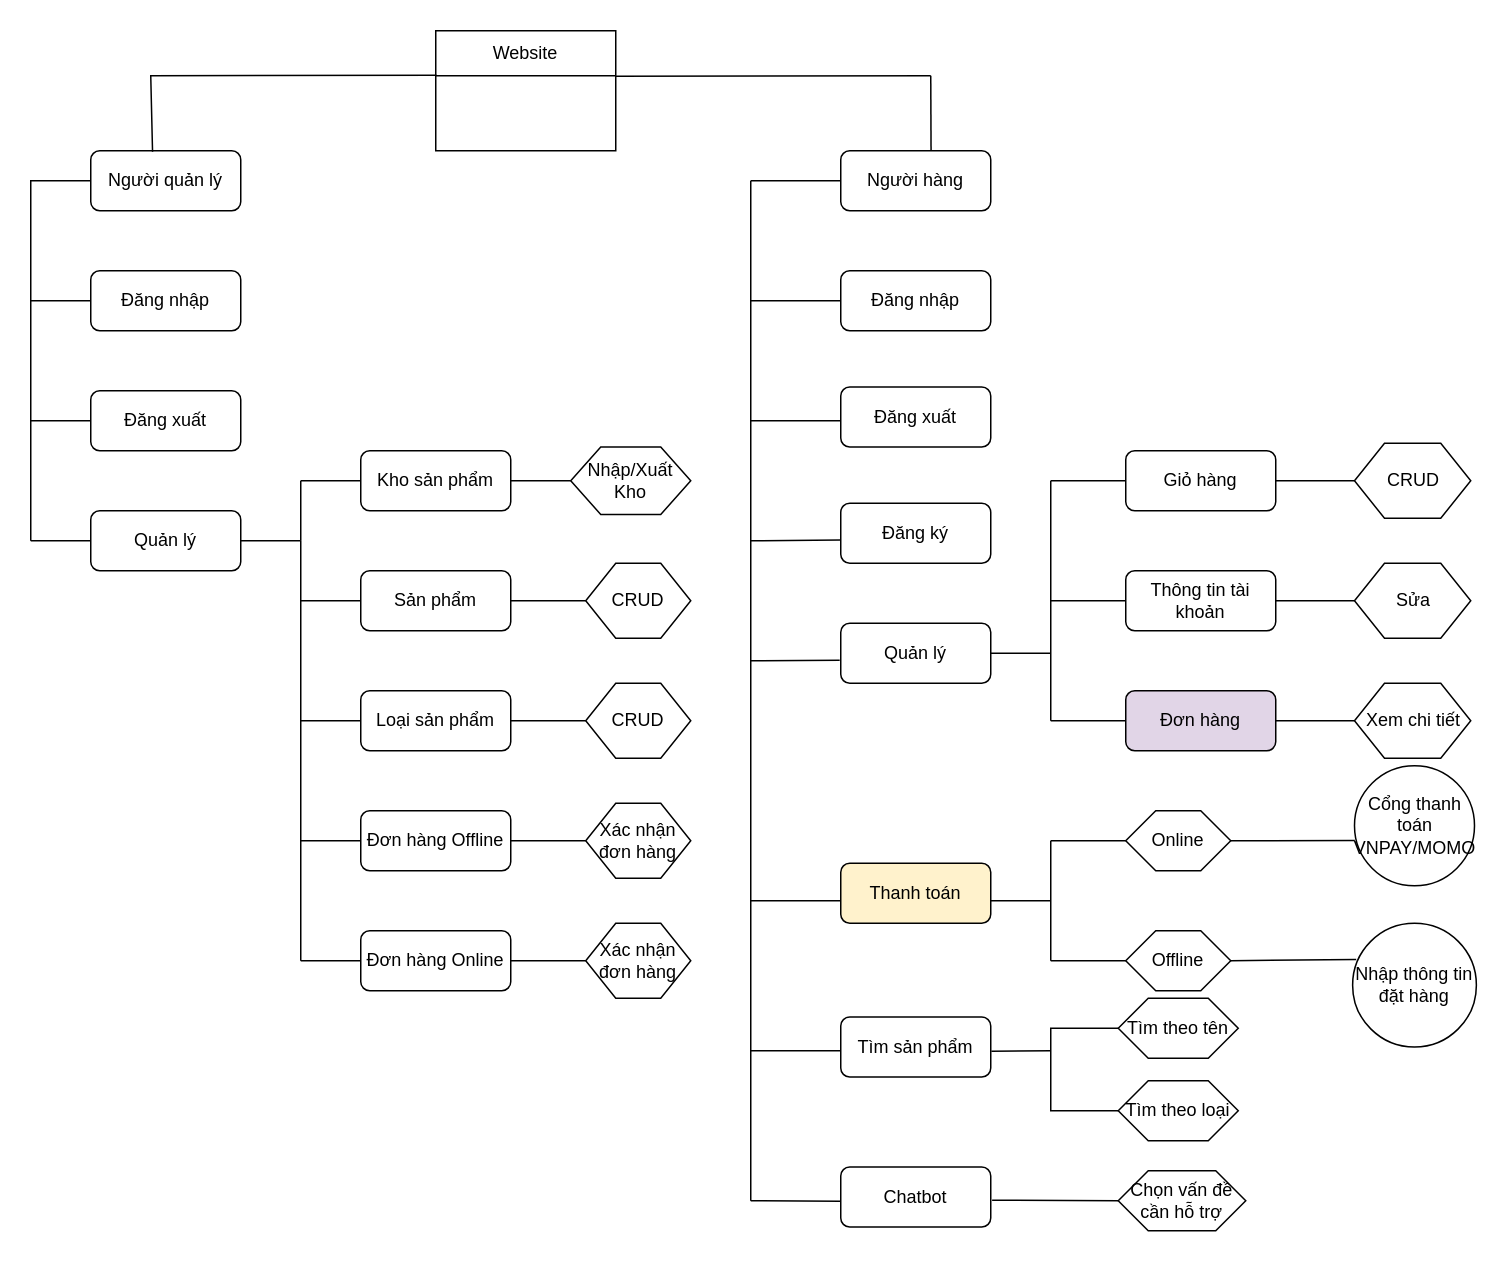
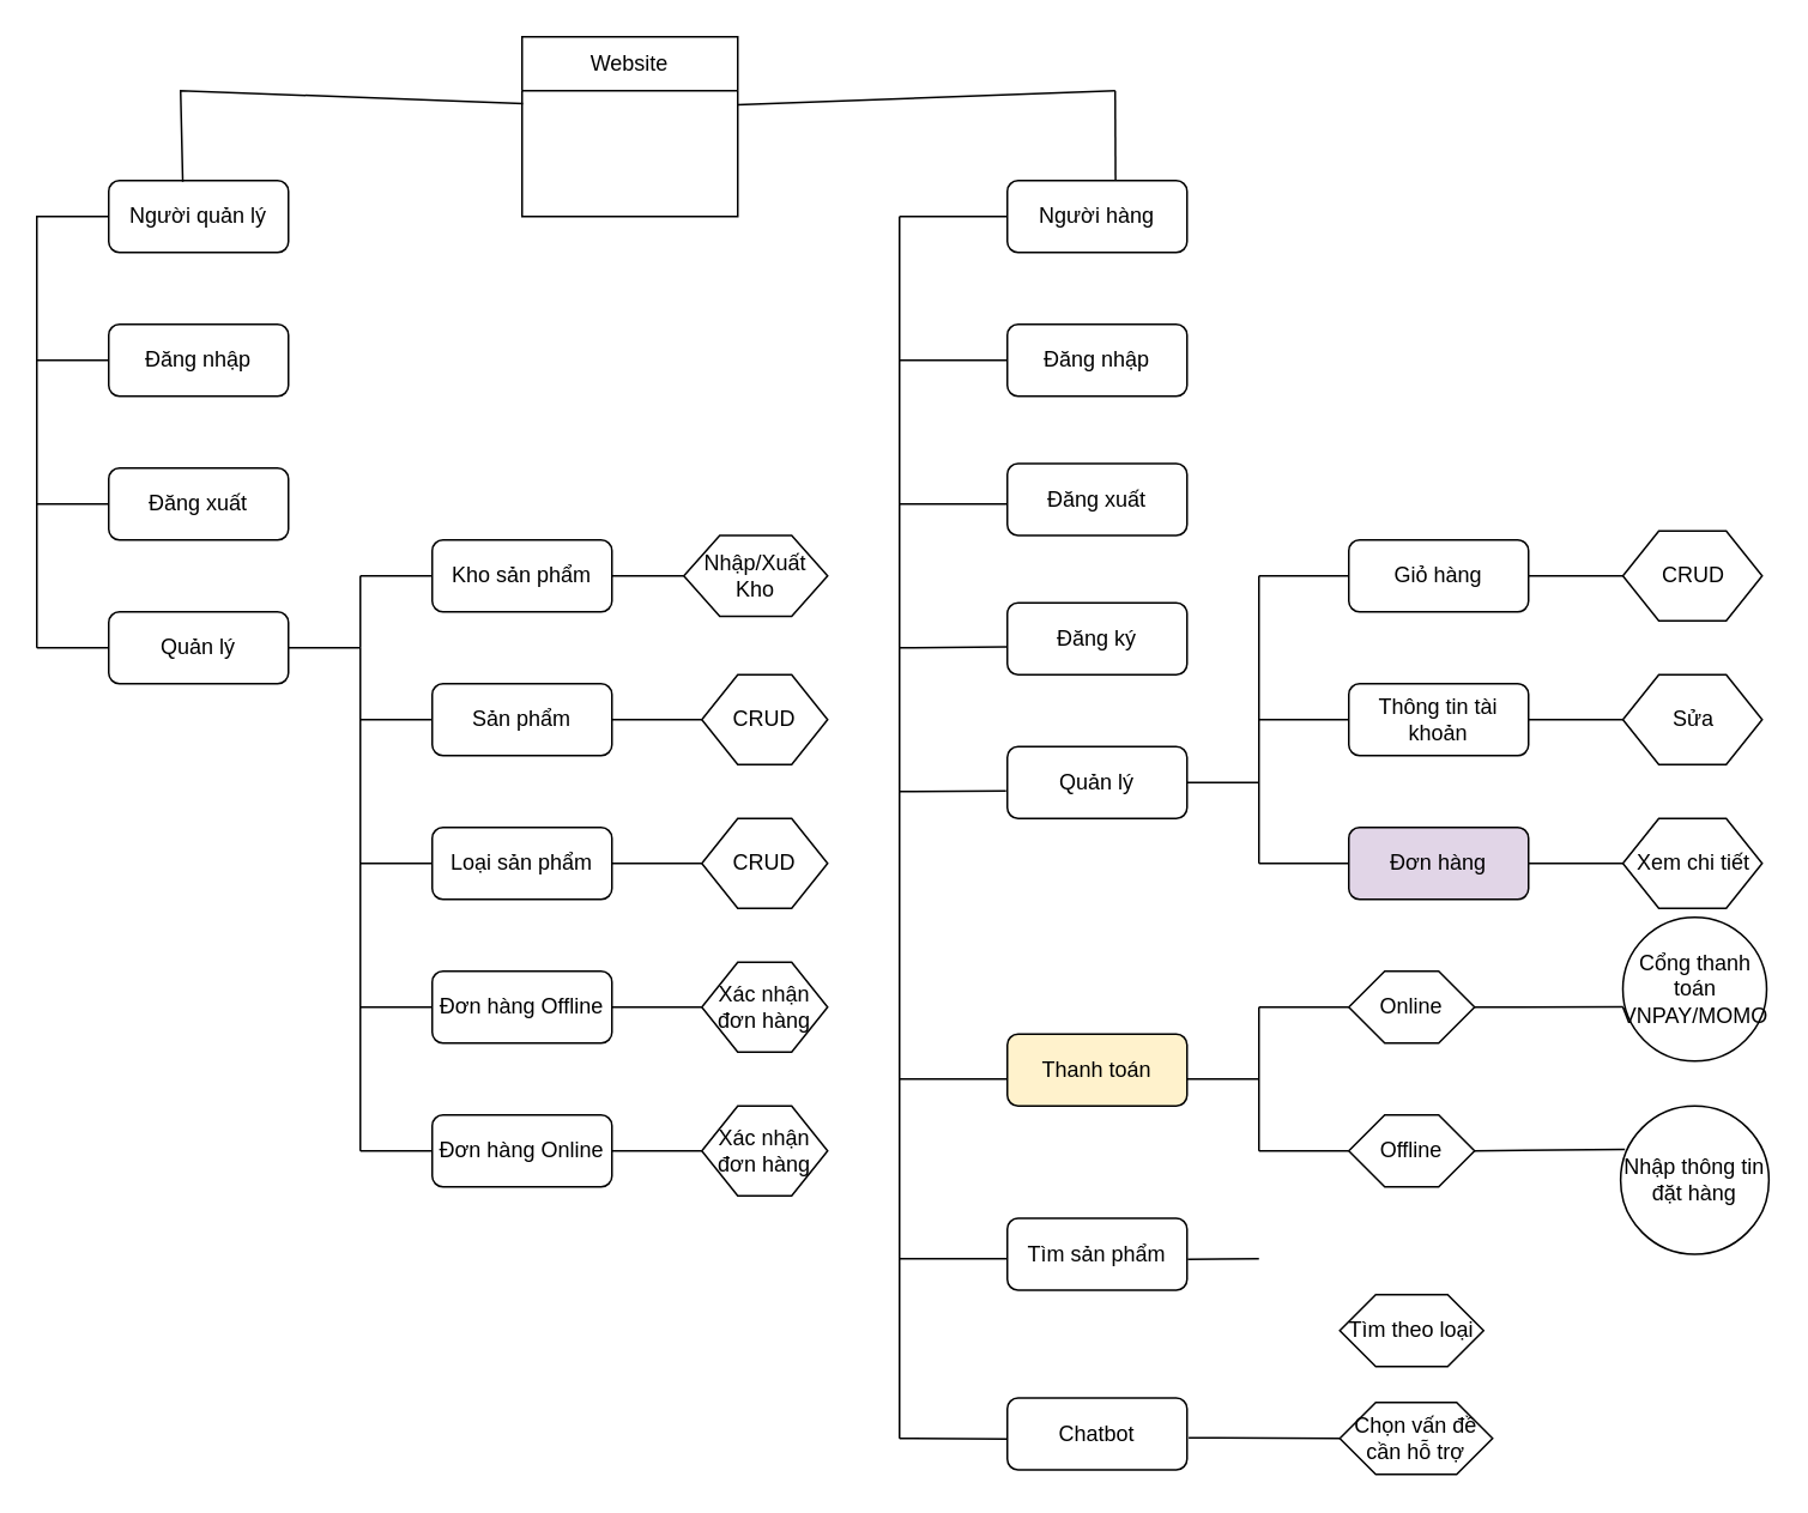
- <mxCell id="2" value="Website" style="swimlane;fontStyle=0;childLayout=stackLayout;horizontal=1;startSize=30;horizontalStack=0;resizeParent=1;resizeParentMax=0;resizeLast=0;collapsible=1;marginBottom=0;whiteSpace=wrap;html=1;" parent="1" vertex="1"><mxGeometry x="290" y="20" width="120" height="80" as="geometry" /></mxCell>
+ <mxCell id="2" value="Website" style="swimlane;fontStyle=0;childLayout=stackLayout;horizontal=1;startSize=30;horizontalStack=0;resizeParent=1;resizeParentMax=0;resizeLast=0;collapsible=1;marginBottom=0;whiteSpace=wrap;html=1;" parent="1" vertex="1"><mxGeometry x="290" y="20" width="120" height="100" as="geometry" /></mxCell>
- <mxCell id="67" value="Tìm theo tên" style="shape=hexagon;perimeter=hexagonPerimeter2;whiteSpace=wrap;html=1;fixedSize=1;" parent="1" vertex="1"><mxGeometry x="745" y="665" width="80" height="40" as="geometry" /></mxCell>
- <mxCell id="69" value="" style="endArrow=none;html=1;rounded=0;entryX=0;entryY=0.5;entryDx=0;entryDy=0;exitX=0;exitY=0.5;exitDx=0;exitDy=0;" parent="1" source="68" target="67" edge="1"><mxGeometry width="50" height="50" relative="1" as="geometry"><mxPoint x="700" y="740" as="sourcePoint" /><mxPoint x="700" y="680" as="targetPoint" /><Array as="points"><mxPoint x="700" y="740" /><mxPoint x="700" y="685" /></Array></mxGeometry></mxCell>
